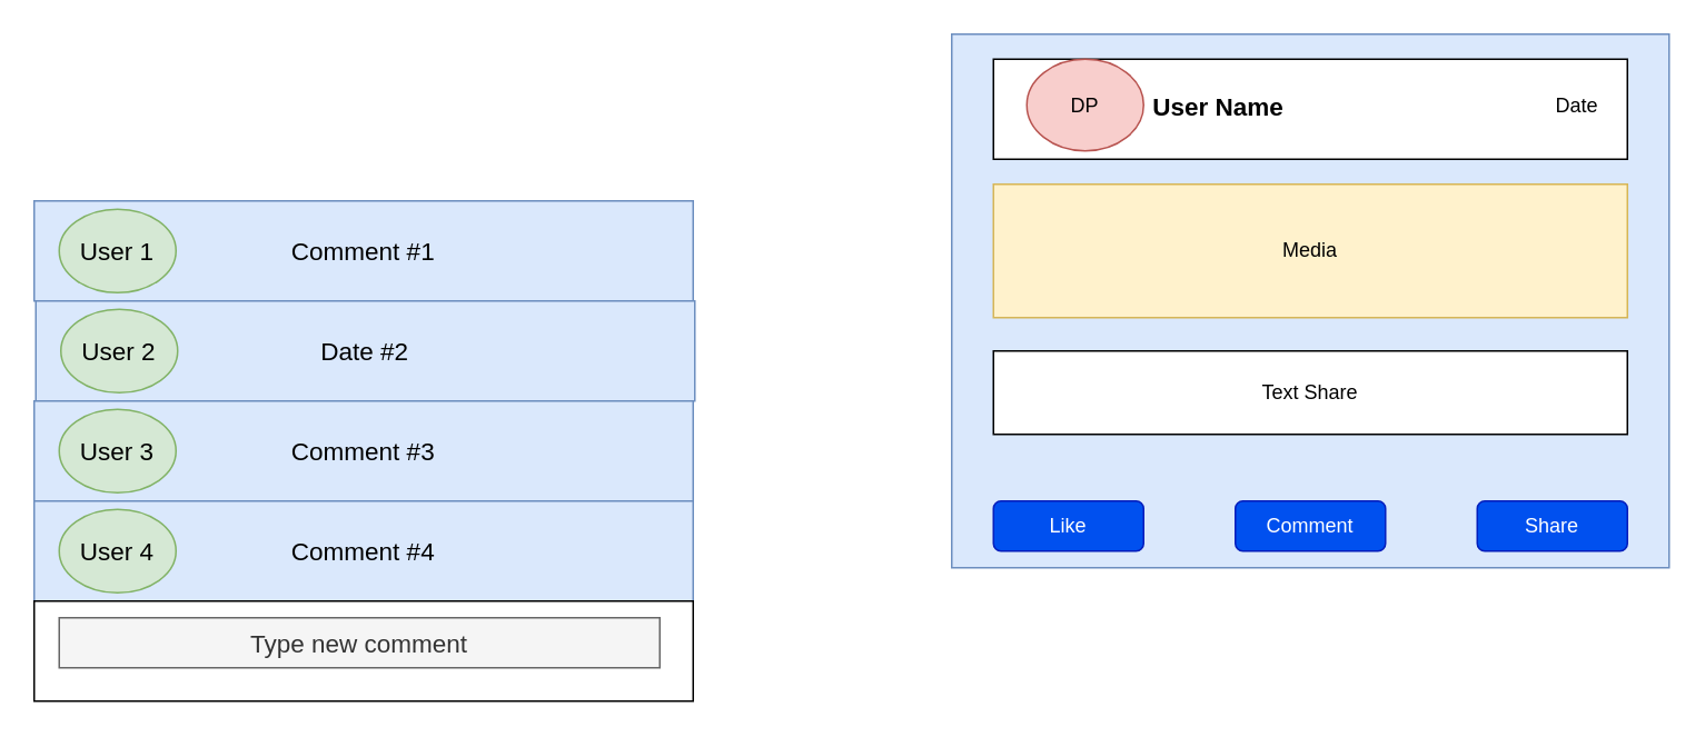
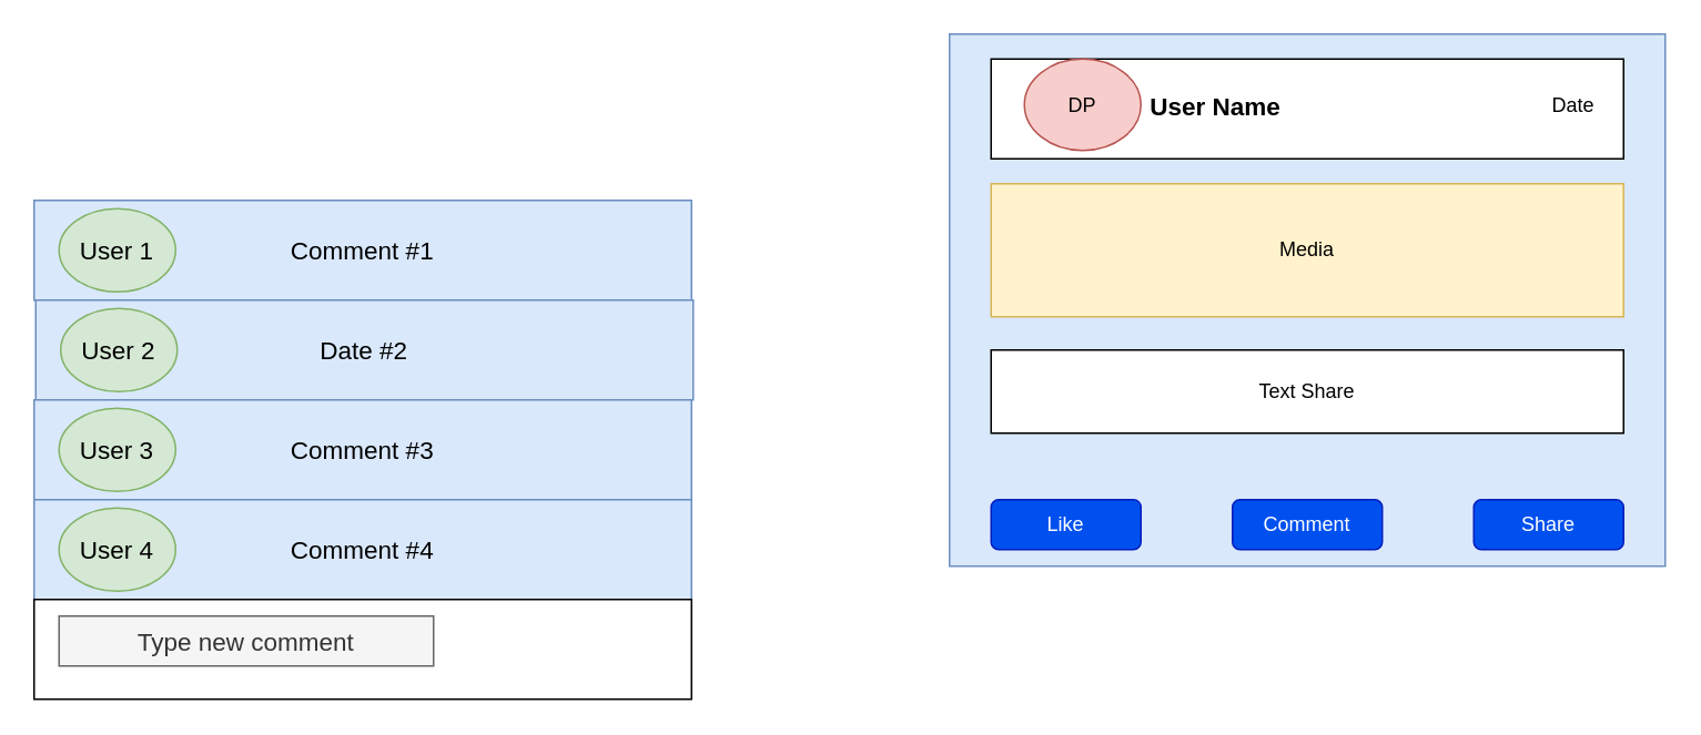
- <mxCell id="28" value="Type new comment" style="rounded=0;whiteSpace=wrap;html=1;fontSize=15;fillColor=#f5f5f5;strokeColor=#666666;fontColor=#333333;" vertex="1" parent="26"><mxGeometry x="15" y="10" width="360" height="30" as="geometry" /></mxCell>
+ <mxCell id="28" value="Type new comment" style="rounded=0;whiteSpace=wrap;html=1;fontSize=15;fillColor=#f5f5f5;strokeColor=#666666;fontColor=#333333;" vertex="1" parent="26"><mxGeometry x="15" y="10" width="225" height="30" as="geometry" /></mxCell>
